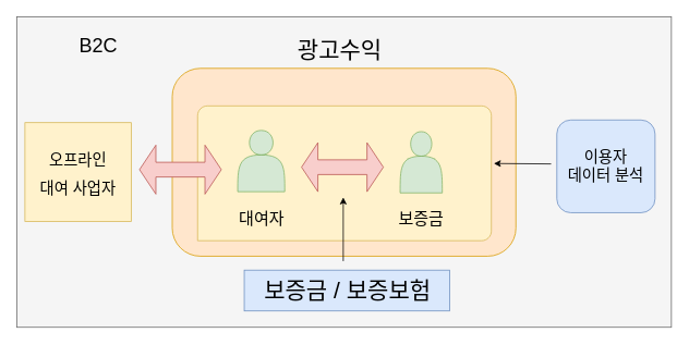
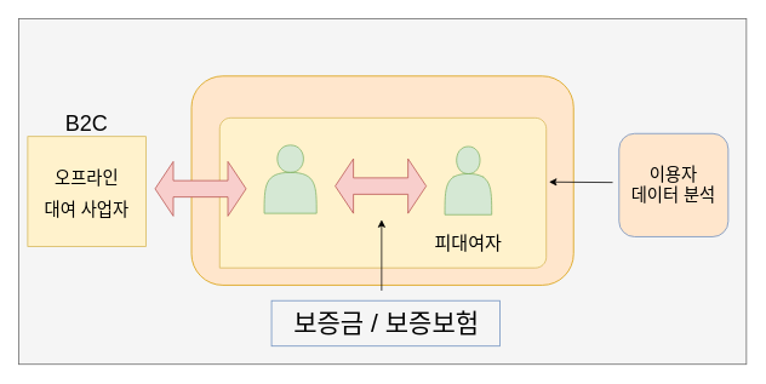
- <mxCell id="19" value="&lt;font size=&quot;5&quot;&gt;B2C&lt;/font&gt;" style="text;html=1;strokeColor=none;fillColor=none;align=center;verticalAlign=middle;whiteSpace=wrap;rounded=0;fontSize=35;" vertex="1" parent="1"><mxGeometry x="90" y="36.25" width="60" height="30" as="geometry" /></mxCell>
+ <mxCell id="19" value="&lt;font size=&quot;5&quot;&gt;B2C&lt;/font&gt;" style="text;html=1;strokeColor=none;fillColor=none;align=center;verticalAlign=middle;whiteSpace=wrap;rounded=0;fontSize=35;" vertex="1" parent="1"><mxGeometry x="65" y="116.25" width="60" height="30" as="geometry" /></mxCell>
- <mxCell id="6" value="&lt;font style=&quot;font-size: 28px;&quot;&gt;광고수익&lt;/font&gt;" style="text;html=1;strokeColor=none;fillColor=none;align=center;verticalAlign=middle;whiteSpace=wrap;rounded=0;fontSize=35;" vertex="1" parent="1"><mxGeometry x="270" y="42" width="290" height="30" as="geometry" /></mxCell>
- <mxCell id="16" value="이용자&lt;br&gt;데이터 분석" style="rounded=1;whiteSpace=wrap;html=1;fontSize=19;fillColor=#dae8fc;strokeColor=#6c8ebf;" vertex="1" parent="1"><mxGeometry x="680" y="146.25" width="120" height="113.5" as="geometry" /></mxCell>
+ <mxCell id="16" value="이용자&lt;br&gt;데이터 분석" style="rounded=1;whiteSpace=wrap;html=1;fontSize=19;fillColor=#ffe6cc;strokeColor=#6c8ebf;" vertex="1" parent="1"><mxGeometry x="680" y="146.25" width="120" height="113.5" as="geometry" /></mxCell>
- <mxCell id="11" value="&lt;font style=&quot;font-size: 20px;&quot;&gt;대여자&lt;/font&gt;" style="shape=umlActor;verticalLabelPosition=bottom;verticalAlign=top;html=1;outlineConnect=0;fontSize=35;fillColor=#d5e8d4;strokeColor=#82b366;" vertex="1" parent="10"><mxGeometry x="9.583" y="15" width="38.333" height="60" as="geometry" /></mxCell>
- <mxCell id="8" value="&lt;font style=&quot;font-size: 20px;&quot;&gt;보증금&lt;/font&gt;" style="shape=umlActor;verticalLabelPosition=bottom;verticalAlign=top;html=1;outlineConnect=0;fontSize=35;fillColor=#d5e8d4;strokeColor=#82b366;" vertex="1" parent="7"><mxGeometry x="8.583" y="13.5" width="34.333" height="60" as="geometry" /></mxCell>
+ <mxCell id="8" value="&lt;font style=&quot;font-size: 20px;&quot;&gt;피대여자&lt;/font&gt;" style="shape=umlActor;verticalLabelPosition=bottom;verticalAlign=top;html=1;outlineConnect=0;fontSize=35;fillColor=#d5e8d4;strokeColor=#82b366;" vertex="1" parent="7"><mxGeometry x="8.583" y="13.5" width="34.333" height="60" as="geometry" /></mxCell>
- <mxCell id="13" value="보증금 / 보증보험" style="html=1;fontSize=28;fillColor=#dae8fc;strokeColor=#6c8ebf;" vertex="1" parent="1"><mxGeometry x="298" y="330" width="251" height="50" as="geometry" /></mxCell>
+ <mxCell id="13" value="보증금 / 보증보험" style="html=1;fontSize=28;fillColor=#f5f5f5;strokeColor=#6c8ebf;" vertex="1" parent="1"><mxGeometry x="298" y="330" width="251" height="50" as="geometry" /></mxCell>
